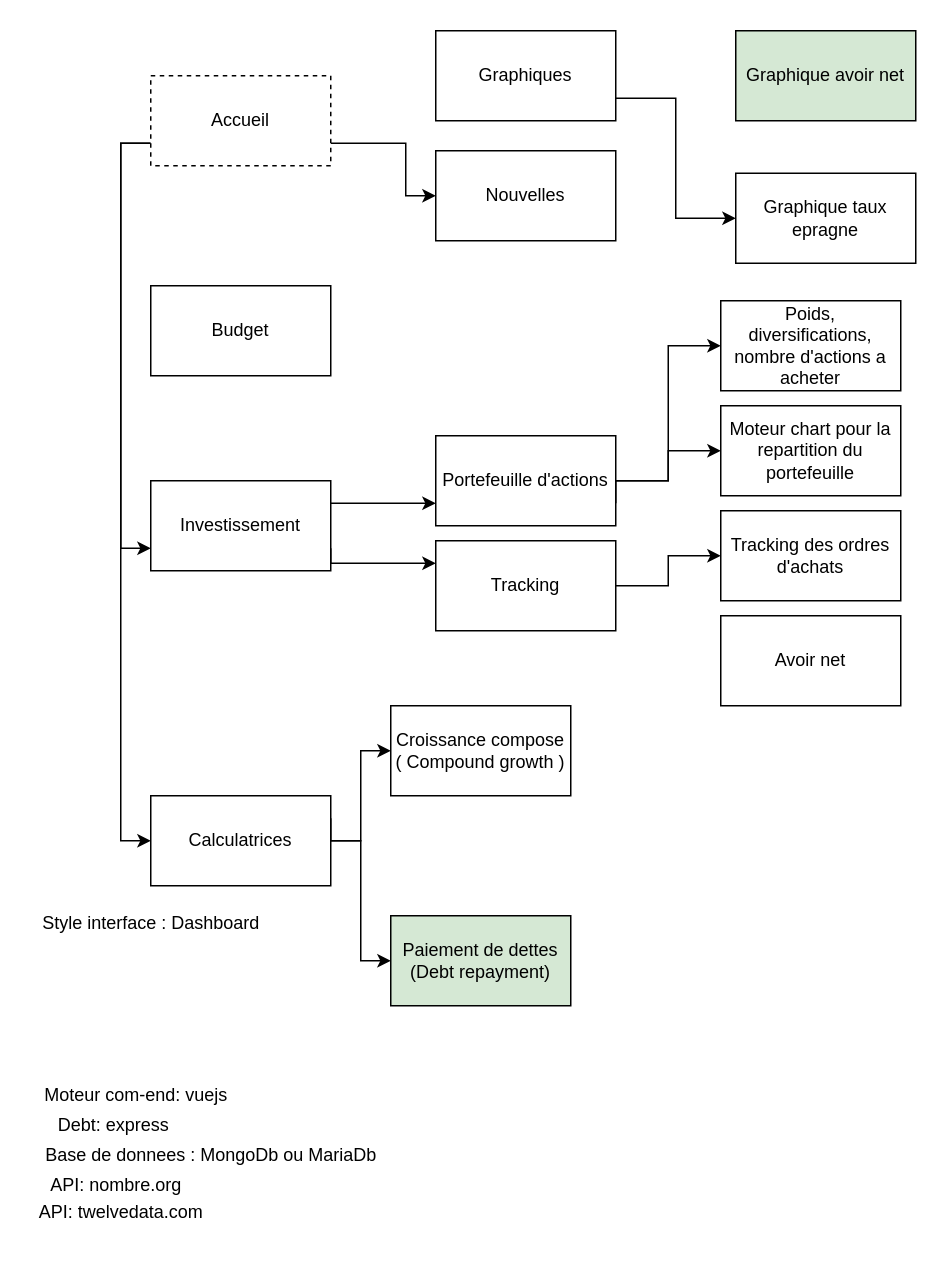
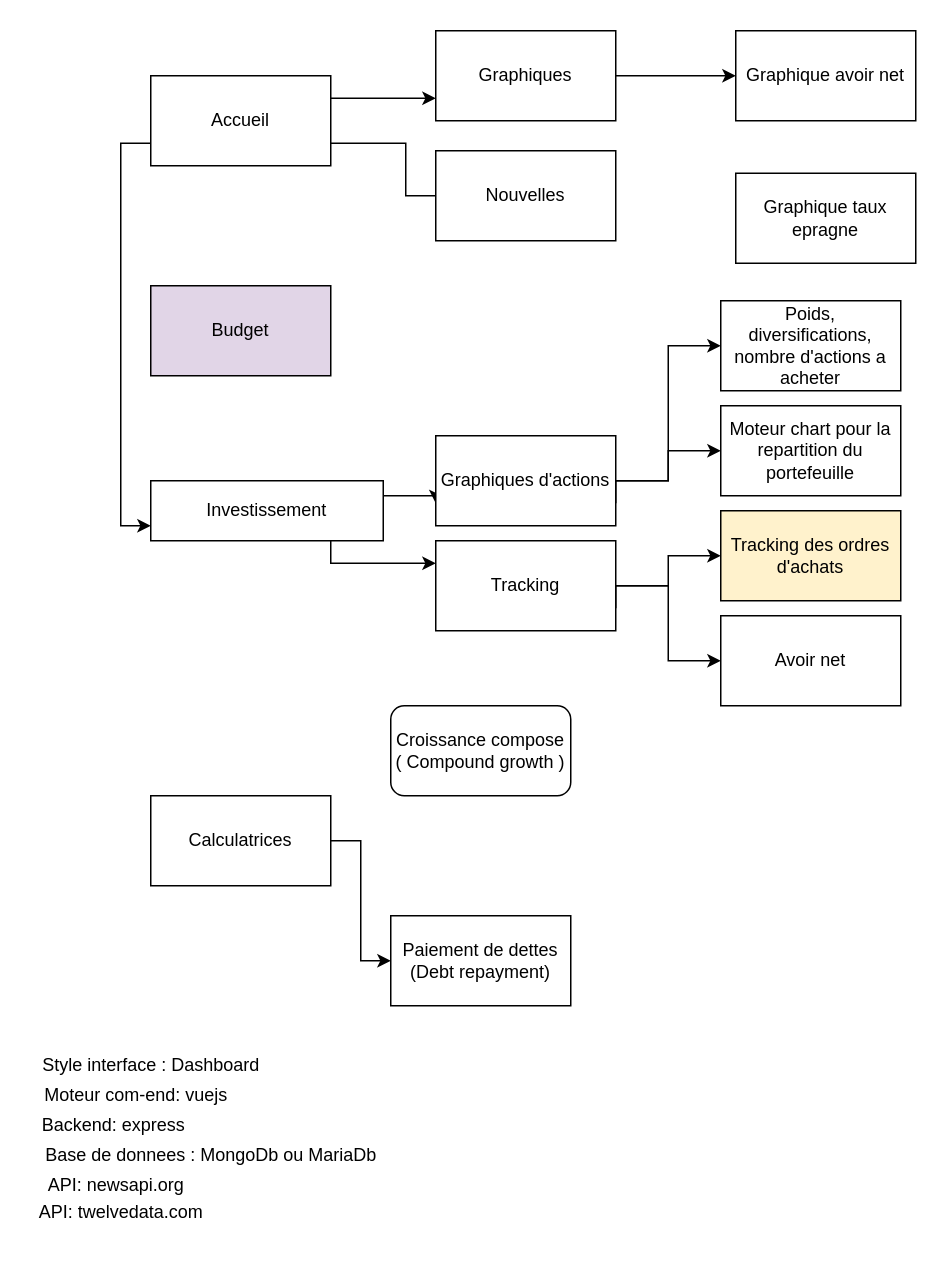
+ <mxCell id="15" style="edgeStyle=orthogonalEdgeStyle;rounded=0;orthogonalLoop=1;jettySize=auto;html=1;exitX=1;exitY=0.5;exitDx=0;exitDy=0;" parent="1" source="17" target="14" edge="1"><mxGeometry relative="1" as="geometry" /></mxCell>
- <mxCell id="14" value="Graphique avoir net" style="rounded=0;whiteSpace=wrap;html=1;fillColor=#d5e8d4;" parent="1" vertex="1"><mxGeometry x="490" y="20" width="120" height="60" as="geometry" /></mxCell>
+ <mxCell id="14" value="Graphique avoir net" style="rounded=0;whiteSpace=wrap;html=1;" parent="1" vertex="1"><mxGeometry x="490" y="20" width="120" height="60" as="geometry" /></mxCell>
+ <mxCell id="2" style="edgeStyle=orthogonalEdgeStyle;rounded=0;orthogonalLoop=1;jettySize=auto;html=1;exitX=1;exitY=0.25;exitDx=0;exitDy=0;" parent="1" source="6" target="17" edge="1"><mxGeometry relative="1" as="geometry"><Array as="points"><mxPoint x="270" y="65" /><mxPoint x="270" y="65" /></Array></mxGeometry></mxCell>
- <mxCell id="6" value="Accueil&lt;br&gt;" style="rounded=0;whiteSpace=wrap;html=1;dashed=1;" parent="1" vertex="1"><mxGeometry x="100" y="50" width="120" height="60" as="geometry" /></mxCell>
+ <mxCell id="6" value="Accueil&lt;br&gt;" style="rounded=0;whiteSpace=wrap;html=1;" parent="1" vertex="1"><mxGeometry x="100" y="50" width="120" height="60" as="geometry" /></mxCell>
- <mxCell id="16" style="edgeStyle=orthogonalEdgeStyle;rounded=0;orthogonalLoop=1;jettySize=auto;html=1;exitX=1;exitY=0.75;exitDx=0;exitDy=0;entryX=0;entryY=0.5;entryDx=0;entryDy=0;" parent="1" source="17" target="18" edge="1"><mxGeometry relative="1" as="geometry" /></mxCell>
- <mxCell id="3" style="edgeStyle=orthogonalEdgeStyle;rounded=0;orthogonalLoop=1;jettySize=auto;html=1;exitX=1;exitY=0.75;exitDx=0;exitDy=0;" parent="1" source="6" target="19" edge="1"><mxGeometry relative="1" as="geometry"><Array as="points"><mxPoint x="270" y="95" /><mxPoint x="270" y="130" /></Array></mxGeometry></mxCell>
+ <mxCell id="3" style="edgeStyle=orthogonalEdgeStyle;rounded=0;orthogonalLoop=1;jettySize=auto;html=1;exitX=1;exitY=0.75;exitDx=0;exitDy=0;endArrow=none;" parent="1" source="6" target="19" edge="1"><mxGeometry relative="1" as="geometry"><Array as="points"><mxPoint x="270" y="95" /><mxPoint x="270" y="130" /></Array></mxGeometry></mxCell>
- <mxCell id="7" value="Budget&lt;br&gt;" style="rounded=0;whiteSpace=wrap;html=1;" parent="1" vertex="1"><mxGeometry x="100" y="190" width="120" height="60" as="geometry" /></mxCell>
+ <mxCell id="7" value="Budget&lt;br&gt;" style="rounded=0;whiteSpace=wrap;html=1;fillColor=#e1d5e7;" parent="1" vertex="1"><mxGeometry x="100" y="190" width="120" height="60" as="geometry" /></mxCell>
- <mxCell id="22" value="Portefeuille d'actions&lt;br&gt;" style="rounded=0;whiteSpace=wrap;html=1;" parent="1" vertex="1"><mxGeometry x="290" y="290" width="120" height="60" as="geometry" /></mxCell>
+ <mxCell id="22" value="Graphiques d'actions&lt;br&gt;" style="rounded=0;whiteSpace=wrap;html=1;" parent="1" vertex="1"><mxGeometry x="290" y="290" width="120" height="60" as="geometry" /></mxCell>
- <mxCell id="10" value="Investissement&lt;br&gt;" style="rounded=0;whiteSpace=wrap;html=1;" parent="1" vertex="1"><mxGeometry x="100" y="320" width="120" height="60" as="geometry" /></mxCell>
+ <mxCell id="10" value="Investissement&lt;br&gt;" style="rounded=0;whiteSpace=wrap;html=1;" parent="1" vertex="1"><mxGeometry x="100" y="320" width="155" height="40" as="geometry" /></mxCell>
- <mxCell id="27" value="Tracking des ordres d'achats&lt;br&gt;" style="whiteSpace=wrap;html=1;" parent="1" vertex="1"><mxGeometry x="480" y="340" width="120" height="60" as="geometry" /></mxCell>
+ <mxCell id="27" value="Tracking des ordres d'achats&lt;br&gt;" style="whiteSpace=wrap;html=1;fillColor=#fff2cc;" parent="1" vertex="1"><mxGeometry x="480" y="340" width="120" height="60" as="geometry" /></mxCell>
+ <mxCell id="23" style="edgeStyle=orthogonalEdgeStyle;rounded=0;orthogonalLoop=1;jettySize=auto;html=1;exitX=1;exitY=0.75;exitDx=0;exitDy=0;" parent="1" source="25" target="26" edge="1"><mxGeometry relative="1" as="geometry"><Array as="points"><mxPoint x="410" y="390" /><mxPoint x="445" y="390" /><mxPoint x="445" y="440" /></Array></mxGeometry></mxCell>
- <mxCell id="5" style="edgeStyle=orthogonalEdgeStyle;rounded=0;orthogonalLoop=1;jettySize=auto;html=1;exitX=0;exitY=0.75;exitDx=0;exitDy=0;entryX=0;entryY=0.5;entryDx=0;entryDy=0;" parent="1" source="6" target="13" edge="1"><mxGeometry relative="1" as="geometry" /></mxCell>
- <mxCell id="30" value="Croissance compose ( Compound growth )" style="rounded=0;whiteSpace=wrap;html=1;" parent="1" vertex="1"><mxGeometry x="260" y="470" width="120" height="60" as="geometry" /></mxCell>
+ <mxCell id="30" value="Croissance compose ( Compound growth )" style="whiteSpace=wrap;html=1;rounded=1;" parent="1" vertex="1"><mxGeometry x="260" y="470" width="120" height="60" as="geometry" /></mxCell>
- <mxCell id="11" style="edgeStyle=orthogonalEdgeStyle;rounded=0;orthogonalLoop=1;jettySize=auto;html=1;exitX=1;exitY=0.25;exitDx=0;exitDy=0;" parent="1" source="13" target="30" edge="1"><mxGeometry relative="1" as="geometry"><Array as="points"><mxPoint x="220" y="560" /><mxPoint x="240" y="560" /><mxPoint x="240" y="500" /></Array></mxGeometry></mxCell>
- <mxCell id="32" value="Style interface : Dashboard&lt;br&gt;" style="text;html=1;align=center;verticalAlign=middle;resizable=0;points=[];autosize=1;" vertex="1" parent="1"><mxGeometry x="20" y="605" width="160" height="20" as="geometry" /></mxCell>
+ <mxCell id="32" value="Style interface : Dashboard&lt;br&gt;" style="text;html=1;align=center;verticalAlign=middle;resizable=0;points=[];autosize=1;" vertex="1" parent="1"><mxGeometry y="700" width="160" height="20" as="geometry" x="20" /></mxCell>
- <mxCell id="31" value="Paiement de dettes&lt;br&gt;(Debt repayment)" style="whiteSpace=wrap;html=1;fillColor=#d5e8d4;" parent="1" vertex="1"><mxGeometry x="260" y="610" width="120" height="60" as="geometry" /></mxCell>
+ <mxCell id="31" value="Paiement de dettes&lt;br&gt;(Debt repayment)" style="whiteSpace=wrap;html=1;" parent="1" vertex="1"><mxGeometry x="260" y="610" width="120" height="60" as="geometry" /></mxCell>
- <mxCell id="35" value="Debt: express&lt;br&gt;" style="text;html=1;align=center;verticalAlign=middle;resizable=0;points=[];autosize=1;" vertex="1" parent="1"><mxGeometry y="740" width="110" height="20" as="geometry" x="20" /></mxCell>
+ <mxCell id="35" value="Backend: express&lt;br&gt;" style="text;html=1;align=center;verticalAlign=middle;resizable=0;points=[];autosize=1;" vertex="1" parent="1"><mxGeometry y="740" width="110" height="20" as="geometry" x="20" /></mxCell>
- <mxCell id="36" value="&amp;nbsp;API: nombre.org" style="text;html=1;align=center;verticalAlign=middle;resizable=0;points=[];autosize=1;" vertex="1" parent="1"><mxGeometry y="780" width="110" height="20" as="geometry" x="20" /></mxCell>
+ <mxCell id="36" value="&amp;nbsp;API: newsapi.org" style="text;html=1;align=center;verticalAlign=middle;resizable=0;points=[];autosize=1;" vertex="1" parent="1"><mxGeometry y="780" width="110" height="20" as="geometry" x="20" /></mxCell>
